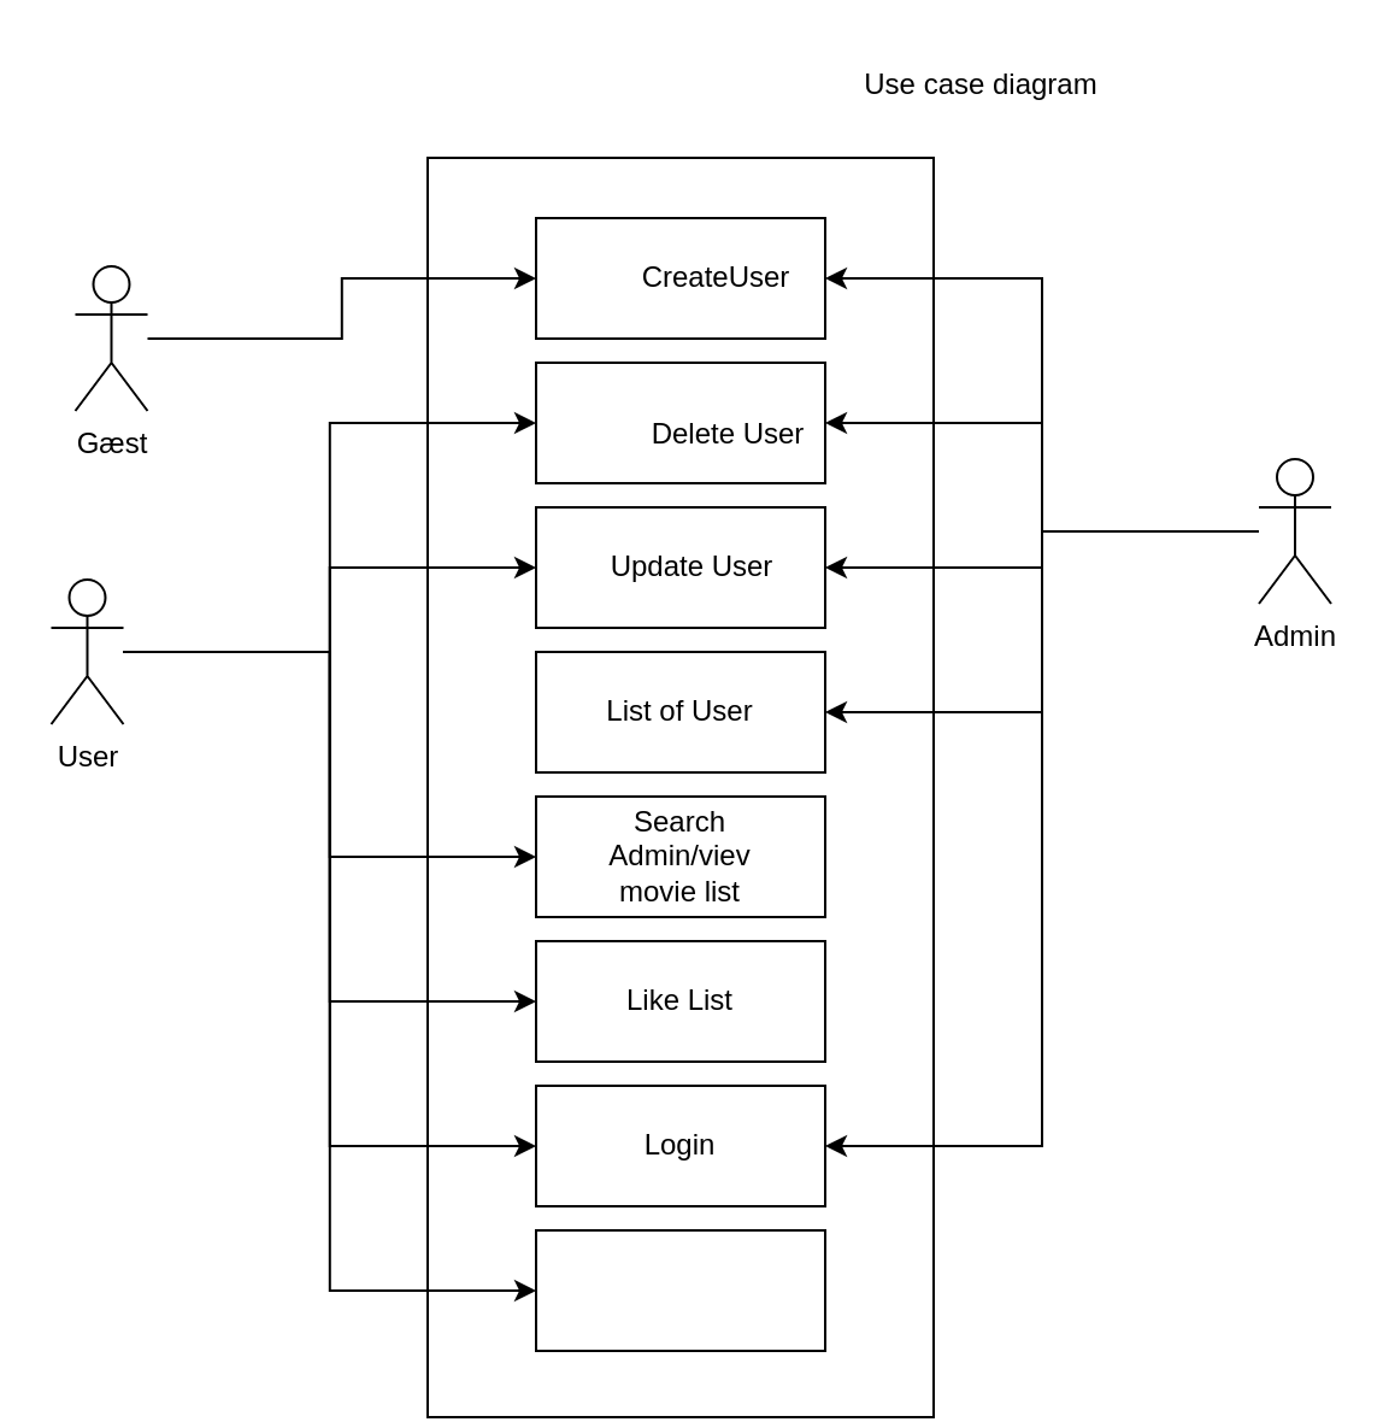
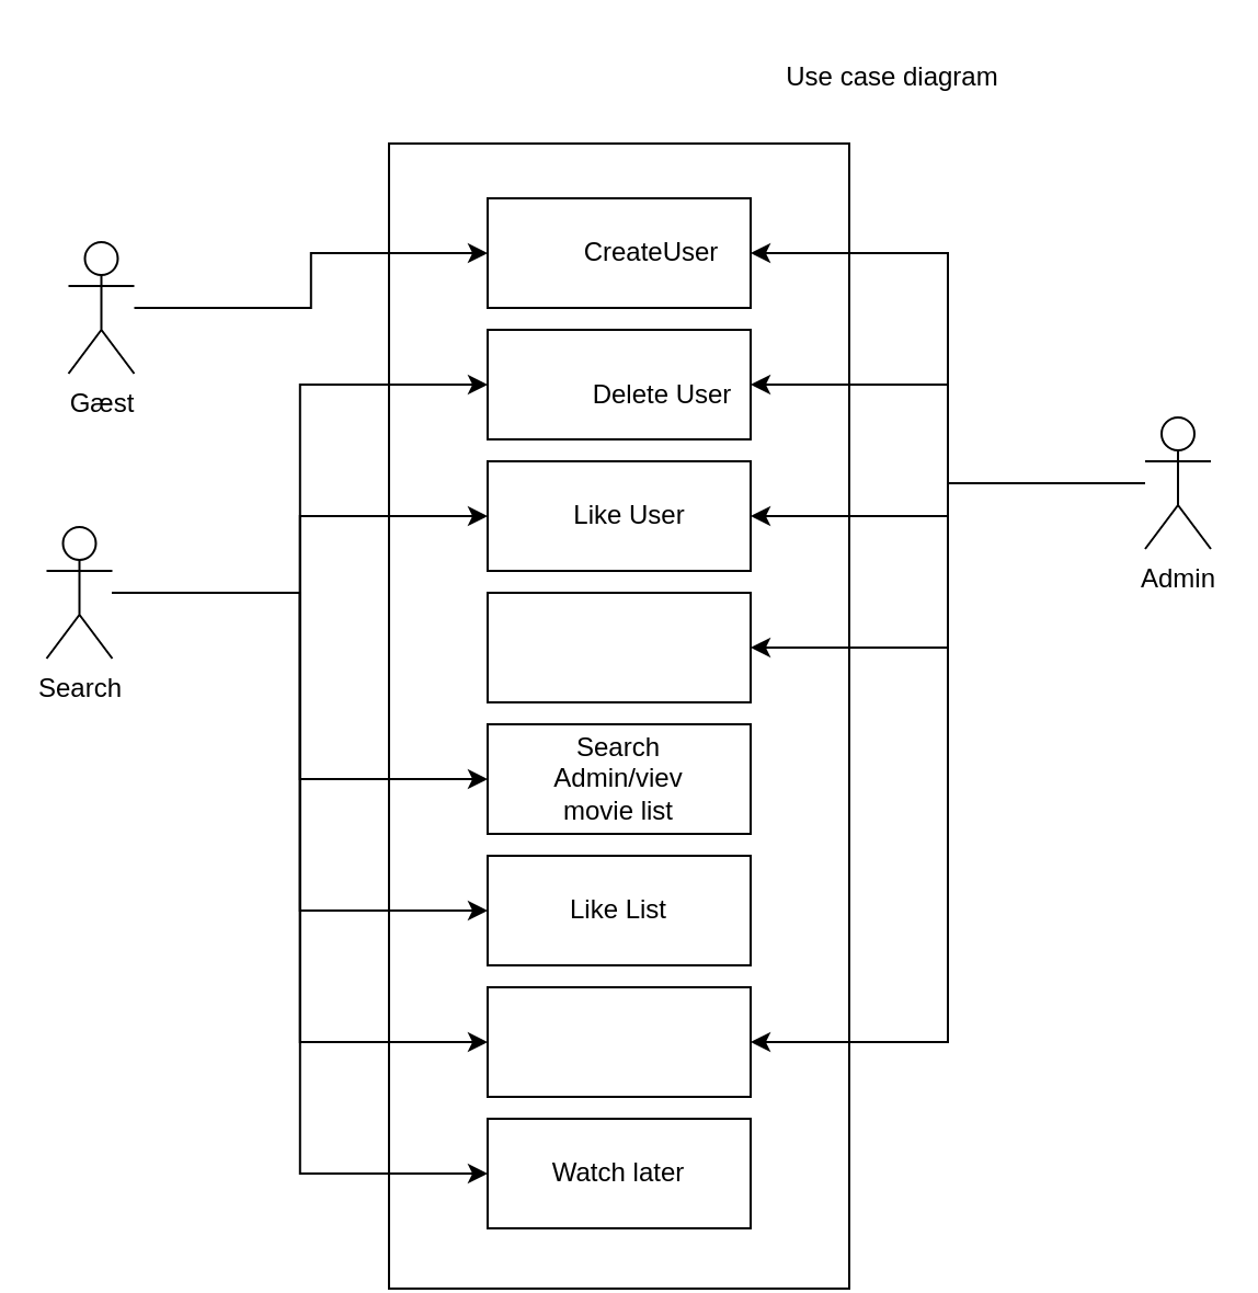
- <mxCell id="22" value="Update User" style="text;html=1;strokeColor=none;fillColor=none;align=center;verticalAlign=middle;whiteSpace=wrap;rounded=0;" vertex="1" parent="1"><mxGeometry x="252" y="220" width="70" height="30" as="geometry" /></mxCell>
+ <mxCell id="22" value="Like User" style="text;html=1;strokeColor=none;fillColor=none;align=center;verticalAlign=middle;whiteSpace=wrap;rounded=0;" vertex="1" parent="1"><mxGeometry x="252" y="220" width="70" height="30" as="geometry" /></mxCell>
- <mxCell id="24" value="List of User" style="text;html=1;strokeColor=none;fillColor=none;align=center;verticalAlign=middle;whiteSpace=wrap;rounded=0;" vertex="1" parent="1"><mxGeometry x="247" y="280" width="70" height="30" as="geometry" /></mxCell>
- <mxCell id="9" value="User&lt;br&gt;" style="shape=umlActor;verticalLabelPosition=bottom;verticalAlign=top;html=1;outlineConnect=0;" vertex="1" parent="1"><mxGeometry x="20.75" y="240" width="30" height="60" as="geometry" /></mxCell>
+ <mxCell id="9" value="Search&lt;br&gt;" style="shape=umlActor;verticalLabelPosition=bottom;verticalAlign=top;html=1;outlineConnect=0;" vertex="1" parent="1"><mxGeometry x="20.75" y="240" width="30" height="60" as="geometry" /></mxCell>
- <mxCell id="32" value="Login" style="text;html=1;strokeColor=none;fillColor=none;align=center;verticalAlign=middle;whiteSpace=wrap;rounded=0;" vertex="1" parent="1"><mxGeometry x="242" y="460" width="80" height="30" as="geometry" /></mxCell>
+ <mxCell id="34" value="Watch later" style="text;html=1;strokeColor=none;fillColor=none;align=center;verticalAlign=middle;whiteSpace=wrap;rounded=0;" vertex="1" parent="1"><mxGeometry x="242" y="520" width="80" height="30" as="geometry" /></mxCell>
